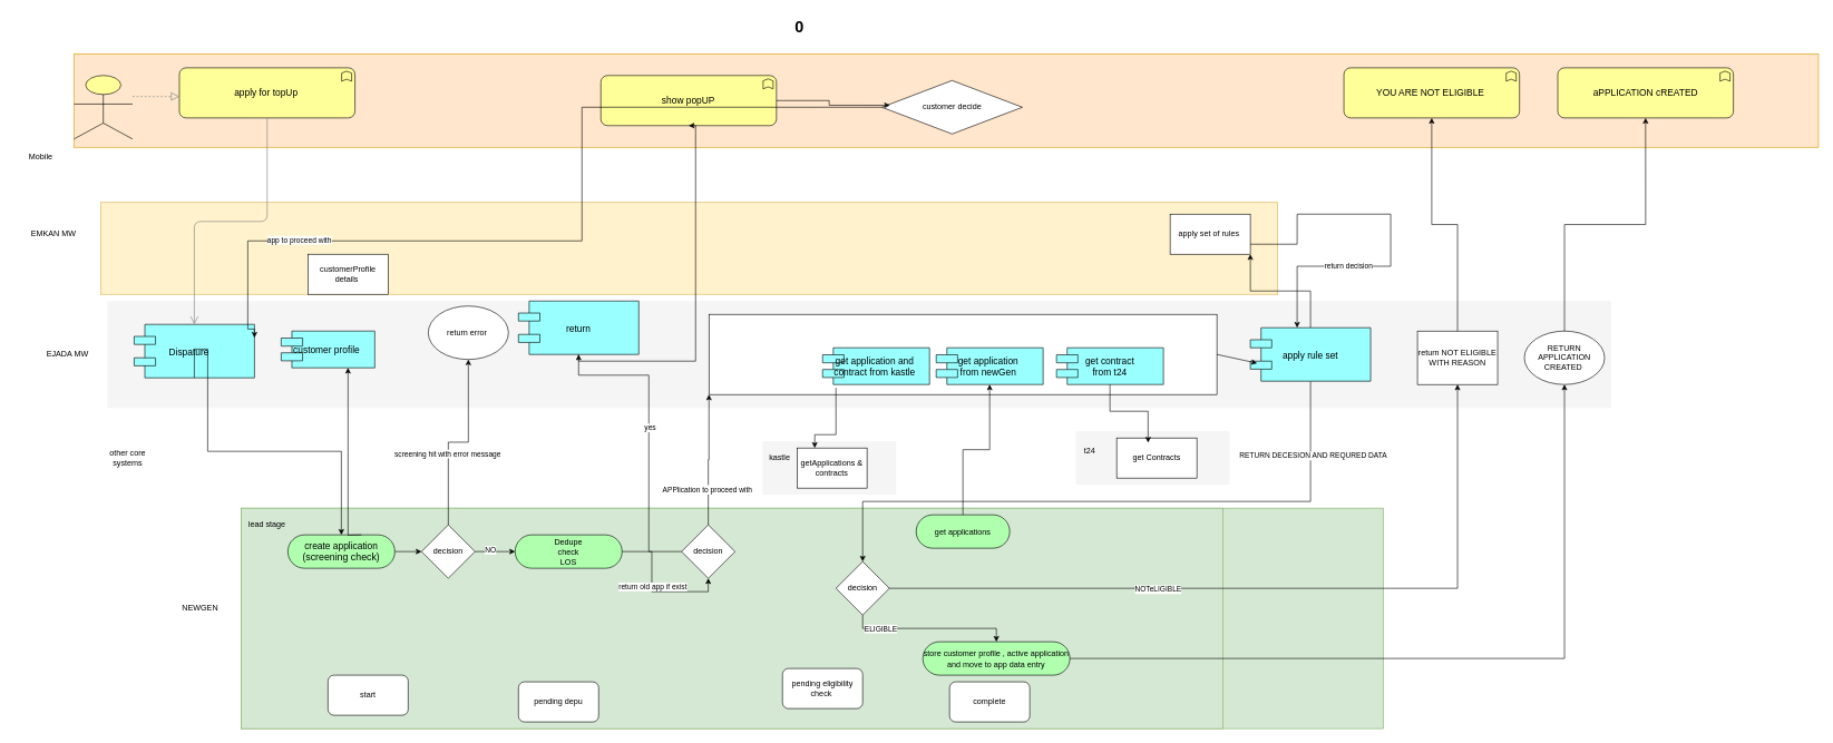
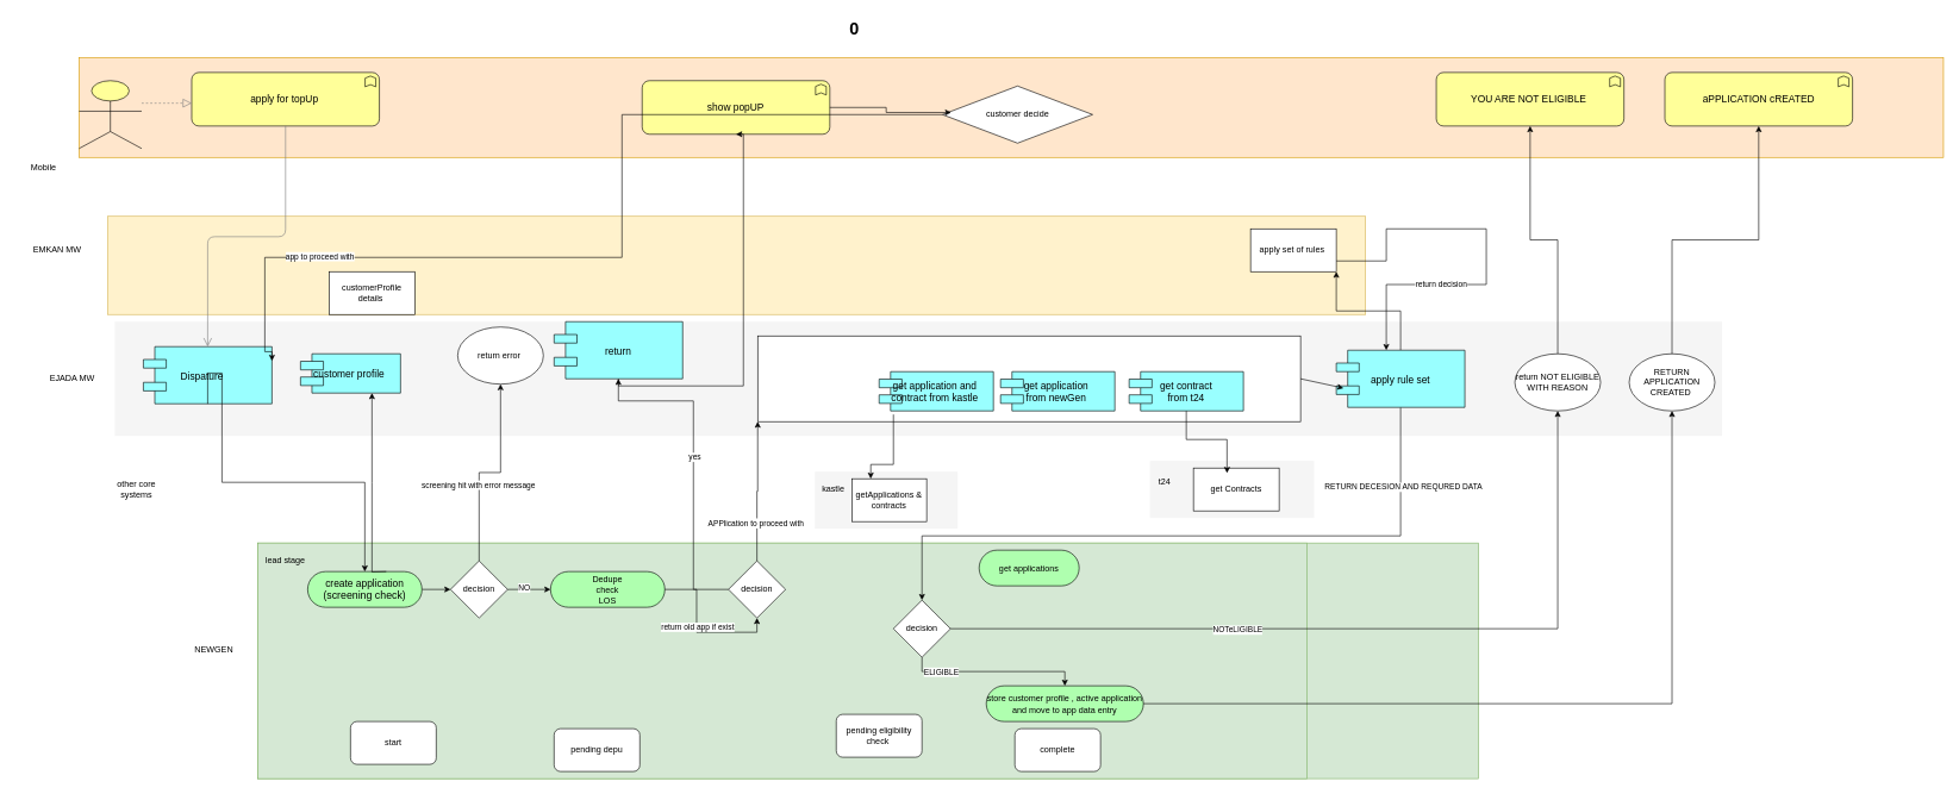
- <mxCell id="79" value="return NOT ELIGIBLE WITH REASON" style="whiteSpace=wrap;html=1;rounded=0;" vertex="1" parent="1"><mxGeometry x="2120" y="495" width="120" height="80" as="geometry" /></mxCell>
+ <mxCell id="79" value="return NOT ELIGIBLE WITH REASON" style="ellipse;whiteSpace=wrap;html=1;" vertex="1" parent="1"><mxGeometry x="2120" y="495" width="120" height="80" as="geometry" /></mxCell>
- <mxCell id="88" style="edgeStyle=orthogonalEdgeStyle;rounded=0;orthogonalLoop=1;jettySize=auto;html=1;exitX=0.5;exitY=0;exitDx=0;exitDy=0;exitPerimeter=0;" edge="1" parent="1" source="35" target="47"><mxGeometry relative="1" as="geometry" /></mxCell>
